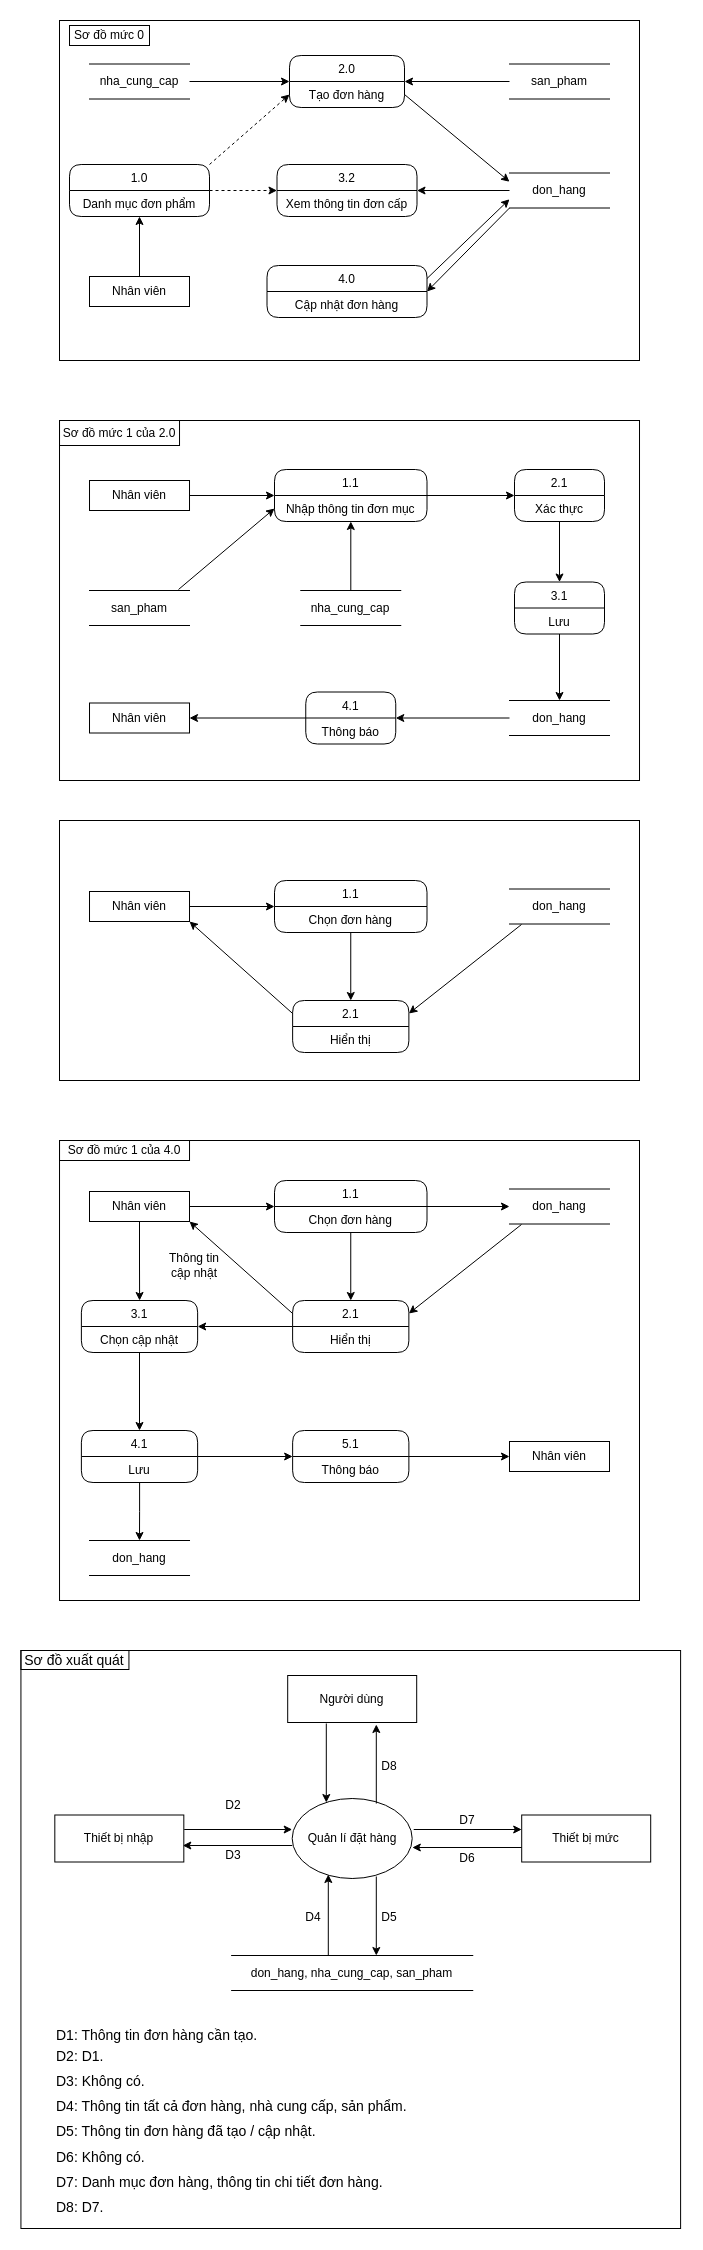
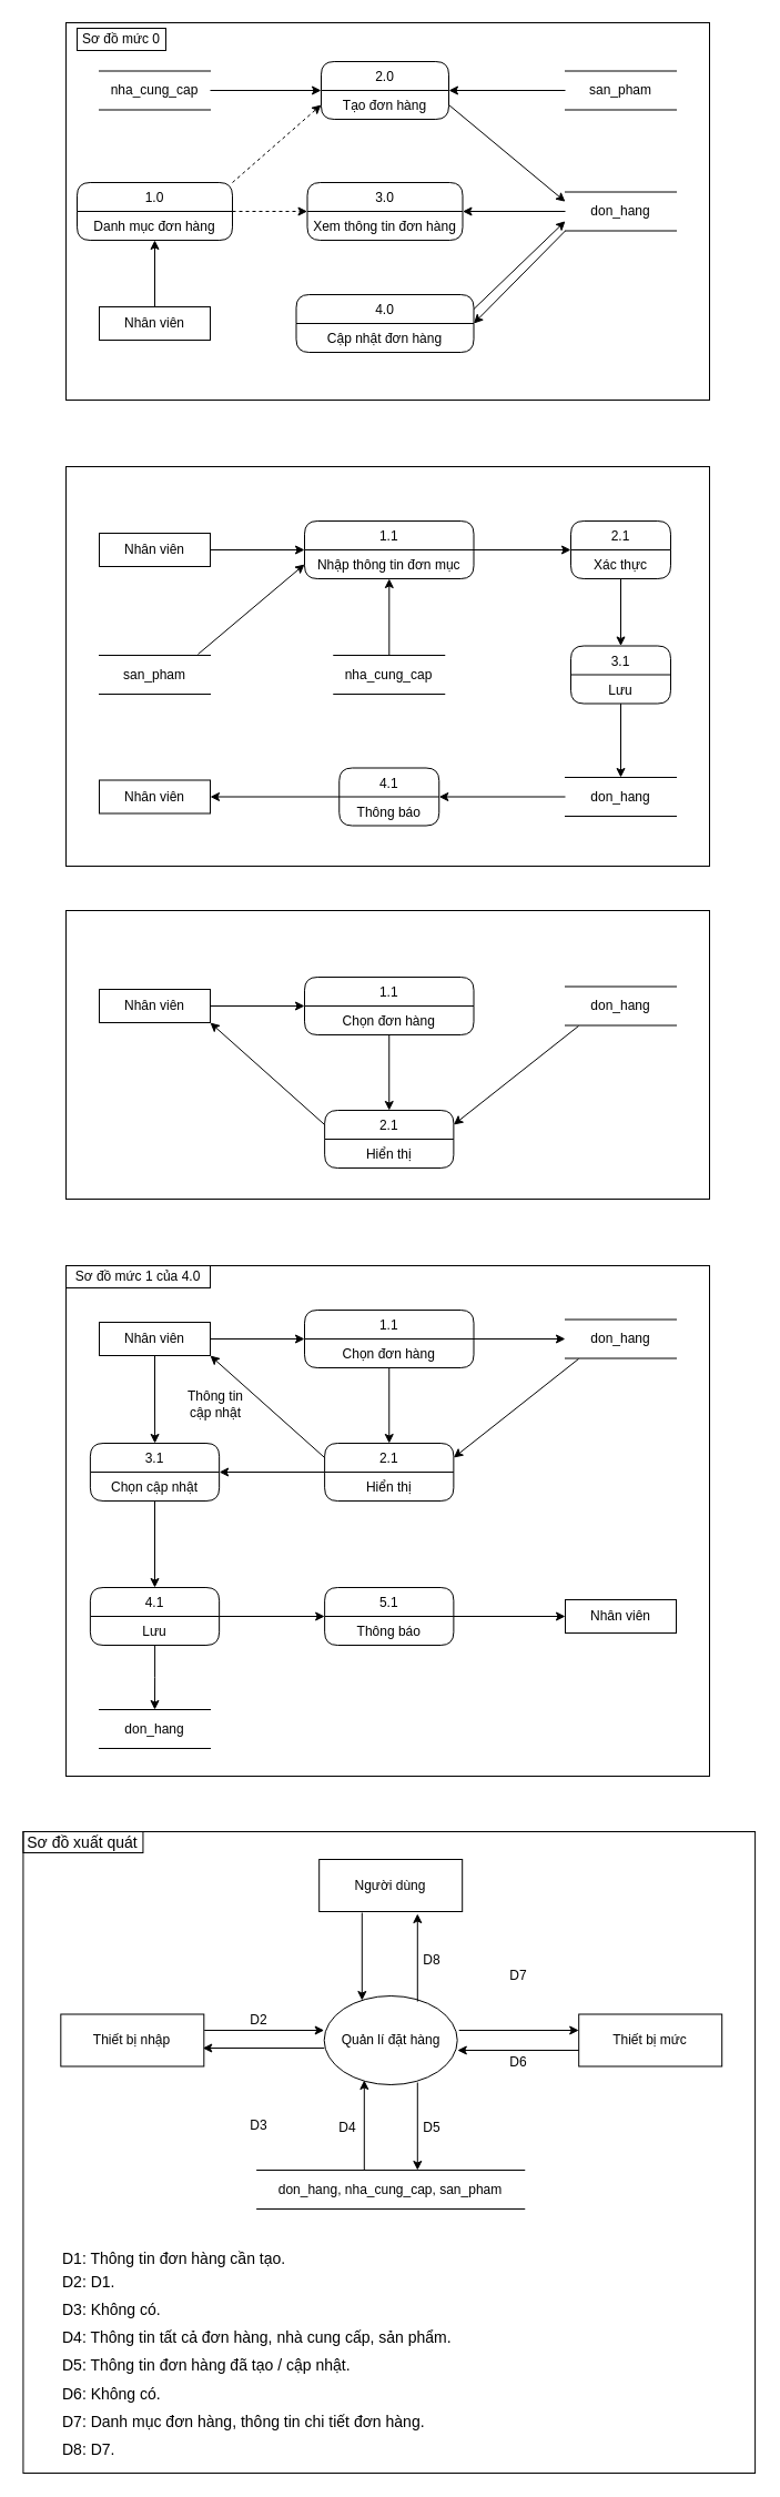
- <mxCell id="8" value="3.2" style="swimlane;fontStyle=0;childLayout=stackLayout;horizontal=1;startSize=26;fillColor=none;horizontalStack=0;resizeParent=1;resizeParentMax=0;resizeLast=0;collapsible=1;marginBottom=0;rounded=1;" vertex="1" parent="1"><mxGeometry x="276.5" y="164" width="140" height="52" as="geometry" /></mxCell>
+ <mxCell id="8" value="3.0" style="swimlane;fontStyle=0;childLayout=stackLayout;horizontal=1;startSize=26;fillColor=none;horizontalStack=0;resizeParent=1;resizeParentMax=0;resizeLast=0;collapsible=1;marginBottom=0;rounded=1;" vertex="1" parent="1"><mxGeometry x="276.5" y="164" width="140" height="52" as="geometry" /></mxCell>
- <mxCell id="52" value="Danh mục đơn phẩm" style="text;strokeColor=none;fillColor=none;align=center;verticalAlign=top;spacingLeft=4;spacingRight=4;overflow=hidden;rotatable=0;points=[[0,0.5],[1,0.5]];portConstraint=eastwest;" vertex="1" parent="51"><mxGeometry y="26" width="140" height="26" as="geometry" /></mxCell>
+ <mxCell id="52" value="Danh mục đơn hàng" style="text;strokeColor=none;fillColor=none;align=center;verticalAlign=top;spacingLeft=4;spacingRight=4;overflow=hidden;rotatable=0;points=[[0,0.5],[1,0.5]];portConstraint=eastwest;" vertex="1" parent="51"><mxGeometry y="26" width="140" height="26" as="geometry" /></mxCell>
- <mxCell id="9" value="Xem thông tin đơn cấp" style="text;strokeColor=none;fillColor=none;align=center;verticalAlign=top;spacingLeft=4;spacingRight=4;overflow=hidden;rotatable=0;points=[[0,0.5],[1,0.5]];portConstraint=eastwest;" vertex="1" parent="8"><mxGeometry y="26" width="140" height="26" as="geometry" /></mxCell>
+ <mxCell id="9" value="Xem thông tin đơn hàng" style="text;strokeColor=none;fillColor=none;align=center;verticalAlign=top;spacingLeft=4;spacingRight=4;overflow=hidden;rotatable=0;points=[[0,0.5],[1,0.5]];portConstraint=eastwest;" vertex="1" parent="8"><mxGeometry y="26" width="140" height="26" as="geometry" /></mxCell>
- <mxCell id="26" value="Sơ đồ mức 1 của 2.0" style="rounded=0;whiteSpace=wrap;html=1;fillColor=none;" vertex="1" parent="1"><mxGeometry x="59.02" y="420" width="120" height="25" as="geometry" /></mxCell>
- <mxCell id="101" value="D2" style="text;html=1;strokeColor=none;fillColor=none;align=center;verticalAlign=middle;whiteSpace=wrap;rounded=0;" vertex="1" parent="1"><mxGeometry x="217.32" y="1795" width="32" height="20" as="geometry" /></mxCell>
+ <mxCell id="101" value="D2" style="text;html=1;strokeColor=none;fillColor=none;align=center;verticalAlign=middle;whiteSpace=wrap;rounded=0;" vertex="1" parent="1"><mxGeometry x="217.32" y="1810" width="32" height="20" as="geometry" /></mxCell>
- <mxCell id="106" value="D7" style="text;html=1;strokeColor=none;fillColor=none;align=center;verticalAlign=middle;whiteSpace=wrap;rounded=0;" vertex="1" parent="1"><mxGeometry x="450.81" y="1810" width="32" height="20" as="geometry" /></mxCell>
+ <mxCell id="106" value="D7" style="text;html=1;strokeColor=none;fillColor=none;align=center;verticalAlign=middle;whiteSpace=wrap;rounded=0;" vertex="1" parent="1"><mxGeometry x="450.81" y="1770" width="32" height="20" as="geometry" /></mxCell>
- <mxCell id="102" value="D3" style="text;html=1;strokeColor=none;fillColor=none;align=center;verticalAlign=middle;whiteSpace=wrap;rounded=0;" vertex="1" parent="1"><mxGeometry x="217.32" y="1845" width="32" height="20" as="geometry" /></mxCell>
+ <mxCell id="102" value="D3" style="text;html=1;strokeColor=none;fillColor=none;align=center;verticalAlign=middle;whiteSpace=wrap;rounded=0;" vertex="1" parent="1"><mxGeometry x="217.32" y="1905" width="32" height="20" as="geometry" /></mxCell>
